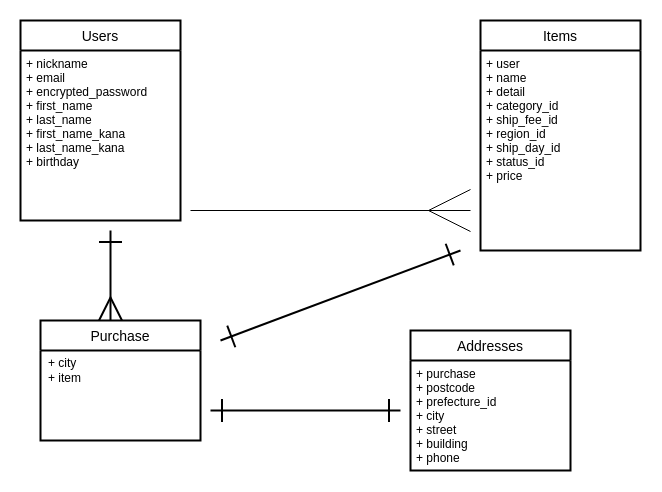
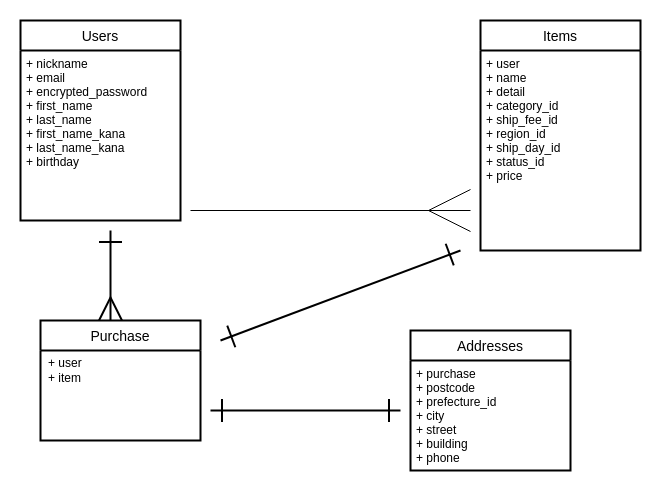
- <mxCell id="10" value="&lt;div style=&quot;text-align: left;&quot;&gt;&lt;span style=&quot;background-color: initial;&quot;&gt;+ city&amp;nbsp;&lt;/span&gt;&lt;/div&gt;&lt;div style=&quot;text-align: left;&quot;&gt;&lt;span style=&quot;background-color: initial;&quot;&gt;+ item　&lt;/span&gt;&lt;/div&gt;" style="text;html=1;align=center;verticalAlign=middle;resizable=0;points=[];autosize=1;strokeColor=none;fillColor=none;" vertex="1" parent="1"><mxGeometry x="35" y="350" width="70" height="40" as="geometry" /></mxCell>
+ <mxCell id="10" value="&lt;div style=&quot;text-align: left;&quot;&gt;&lt;span style=&quot;background-color: initial;&quot;&gt;+ user&amp;nbsp;&lt;/span&gt;&lt;/div&gt;&lt;div style=&quot;text-align: left;&quot;&gt;&lt;span style=&quot;background-color: initial;&quot;&gt;+ item　&lt;/span&gt;&lt;/div&gt;" style="text;html=1;align=center;verticalAlign=middle;resizable=0;points=[];autosize=1;strokeColor=none;fillColor=none;" vertex="1" parent="1"><mxGeometry x="35" y="350" width="70" height="40" as="geometry" /></mxCell>
